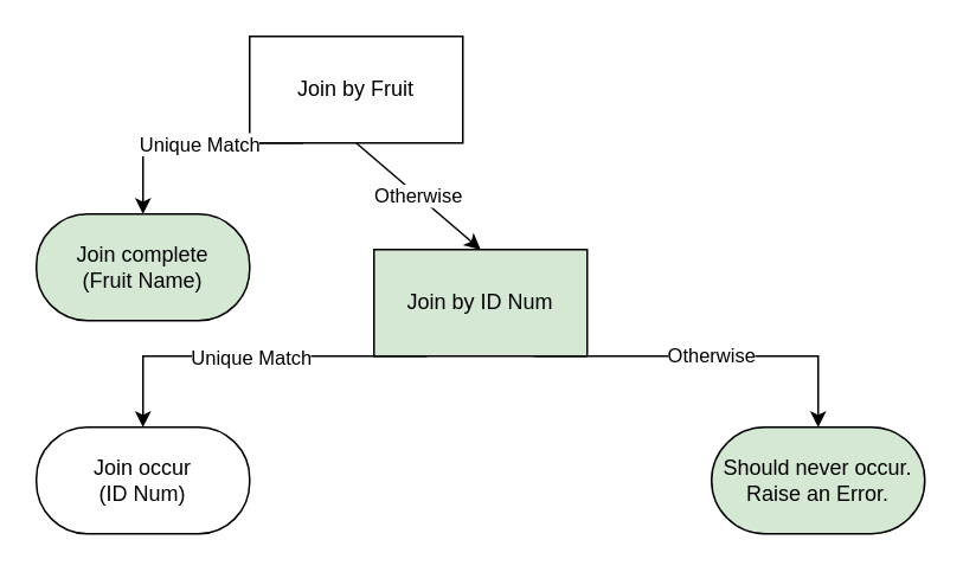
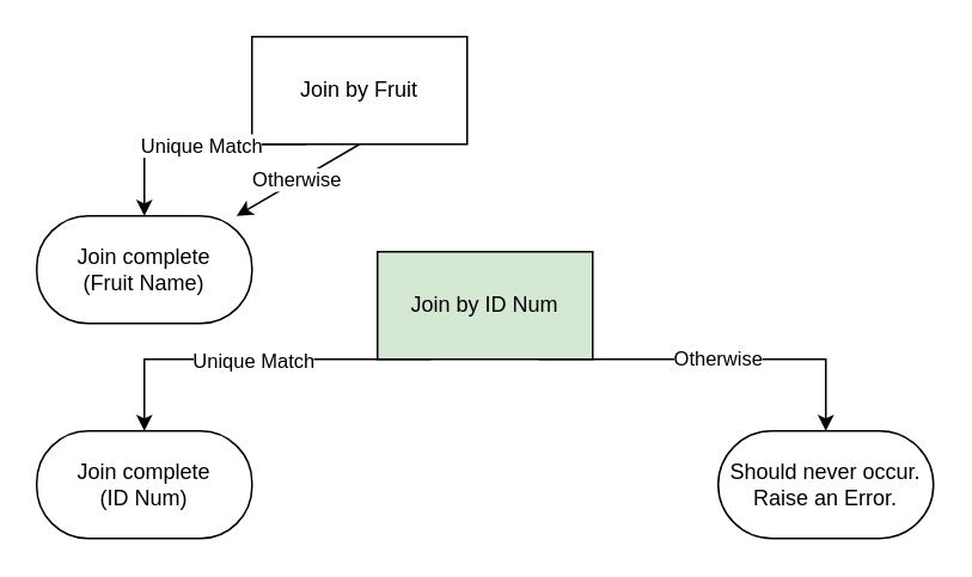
- <mxCell id="11" value="Otherwise" style="endArrow=classic;html=1;rounded=0;exitX=0.5;exitY=1;exitDx=0;exitDy=0;entryX=0.5;entryY=0;entryDx=0;entryDy=0;" parent="1" source="2" target="3" edge="1"><mxGeometry width="50" height="50" relative="1" as="geometry"><mxPoint x="290" y="320" as="sourcePoint" /><mxPoint x="340" y="270" as="targetPoint" /></mxGeometry></mxCell>
+ <mxCell id="11" value="Otherwise" style="endArrow=classic;html=1;rounded=0;exitX=0.5;exitY=1;exitDx=0;exitDy=0;" parent="1" source="2" target="6" edge="1"><mxGeometry width="50" height="50" relative="1" as="geometry"><mxPoint x="290" y="320" as="sourcePoint" /><mxPoint x="340" y="270" as="targetPoint" /></mxGeometry></mxCell>
- <mxCell id="6" value="Join complete&lt;br&gt;(Fruit Name)" style="rounded=1;whiteSpace=wrap;html=1;arcSize=48;fillColor=#d5e8d4;" parent="1" vertex="1"><mxGeometry x="20" y="120" width="120" height="60" as="geometry" /></mxCell>
+ <mxCell id="6" value="Join complete&lt;br&gt;(Fruit Name)" style="rounded=1;whiteSpace=wrap;html=1;arcSize=48;" parent="1" vertex="1"><mxGeometry x="20" y="120" width="120" height="60" as="geometry" /></mxCell>
- <mxCell id="10" value="Join occur&lt;br&gt;(ID Num)" style="rounded=1;whiteSpace=wrap;html=1;arcSize=48;" parent="1" vertex="1"><mxGeometry x="20" y="240" width="120" height="60" as="geometry" /></mxCell>
+ <mxCell id="10" value="Join complete&lt;br&gt;(ID Num)" style="rounded=1;whiteSpace=wrap;html=1;arcSize=48;" parent="1" vertex="1"><mxGeometry x="20" y="240" width="120" height="60" as="geometry" /></mxCell>
- <mxCell id="12" value="Should never occur.&lt;br&gt;Raise an Error." style="rounded=1;whiteSpace=wrap;html=1;arcSize=50;fillColor=#d5e8d4;" parent="1" vertex="1"><mxGeometry x="400" y="240" width="120" height="60" as="geometry" /></mxCell>
+ <mxCell id="12" value="Should never occur.&lt;br&gt;Raise an Error." style="rounded=1;whiteSpace=wrap;html=1;arcSize=50;" parent="1" vertex="1"><mxGeometry x="400" y="240" width="120" height="60" as="geometry" /></mxCell>
